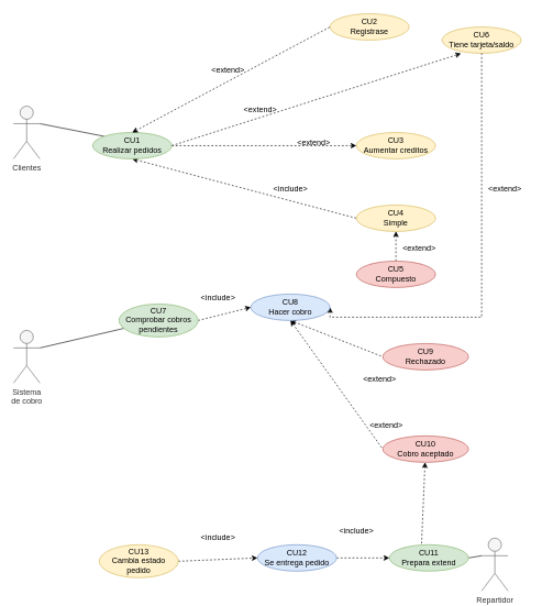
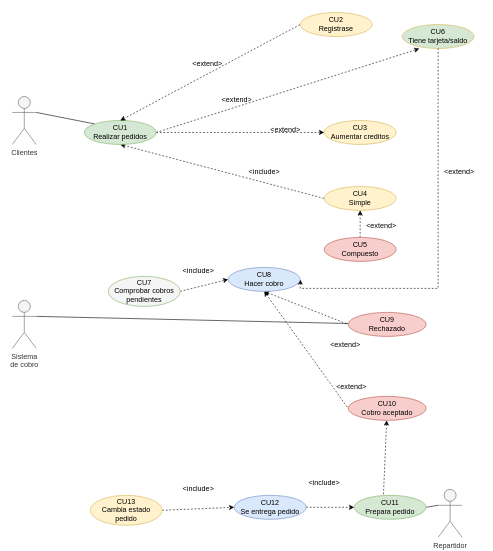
- <mxCell id="4" value="CU6&lt;br&gt;Tiene tarjeta/saldo" style="ellipse;whiteSpace=wrap;html=1;fillColor=#fff2cc;strokeColor=#d6b656;" parent="1" vertex="1"><mxGeometry x="670" y="40" width="120" height="40" as="geometry" /></mxCell>
+ <mxCell id="4" value="CU6&lt;br&gt;Tiene tarjeta/saldo" style="ellipse;whiteSpace=wrap;html=1;fillColor=#d5e8d4;strokeColor=#d6b656;" parent="1" vertex="1"><mxGeometry x="670" y="40" width="120" height="40" as="geometry" /></mxCell>
- <mxCell id="18" value="&lt;div&gt;CU7&lt;br&gt;&lt;/div&gt;&lt;div&gt;Comprobar cobros &lt;br&gt;&lt;/div&gt;&lt;div&gt;pendientes&lt;br&gt;&lt;/div&gt;" style="ellipse;whiteSpace=wrap;html=1;fillColor=#d5e8d4;strokeColor=#82b366;" parent="1" vertex="1"><mxGeometry x="180" y="460" width="120" height="50" as="geometry" /></mxCell>
+ <mxCell id="18" value="&lt;div&gt;CU7&lt;br&gt;&lt;/div&gt;&lt;div&gt;Comprobar cobros &lt;br&gt;&lt;/div&gt;&lt;div&gt;pendientes&lt;br&gt;&lt;/div&gt;" style="ellipse;whiteSpace=wrap;html=1;fillColor=#f5f5f5;strokeColor=#82b366;" parent="1" vertex="1"><mxGeometry x="180" y="460" width="120" height="50" as="geometry" /></mxCell>
- <mxCell id="11" style="rounded=0;orthogonalLoop=1;jettySize=auto;html=1;exitX=1;exitY=0.333;exitDx=0;exitDy=0;exitPerimeter=0;startArrow=none;startFill=0;endArrow=none;endFill=0;" parent="1" source="12" target="18" edge="1"><mxGeometry relative="1" as="geometry" /></mxCell>
+ <mxCell id="11" style="rounded=0;orthogonalLoop=1;jettySize=auto;html=1;exitX=1;exitY=0.333;exitDx=0;exitDy=0;exitPerimeter=0;startArrow=none;startFill=0;endArrow=none;endFill=0;" parent="1" source="12" target="24" edge="1"><mxGeometry relative="1" as="geometry" /></mxCell>
- <mxCell id="31" value="CU11&lt;br&gt;Prepara extend" style="ellipse;whiteSpace=wrap;html=1;fillColor=#d5e8d4;strokeColor=#82b366;" parent="1" vertex="1"><mxGeometry x="590" y="825" width="120" height="40" as="geometry" /></mxCell>
+ <mxCell id="31" value="CU11&lt;br&gt;Prepara pedido" style="ellipse;whiteSpace=wrap;html=1;fillColor=#d5e8d4;strokeColor=#82b366;" parent="1" vertex="1"><mxGeometry x="590" y="825" width="120" height="40" as="geometry" /></mxCell>
